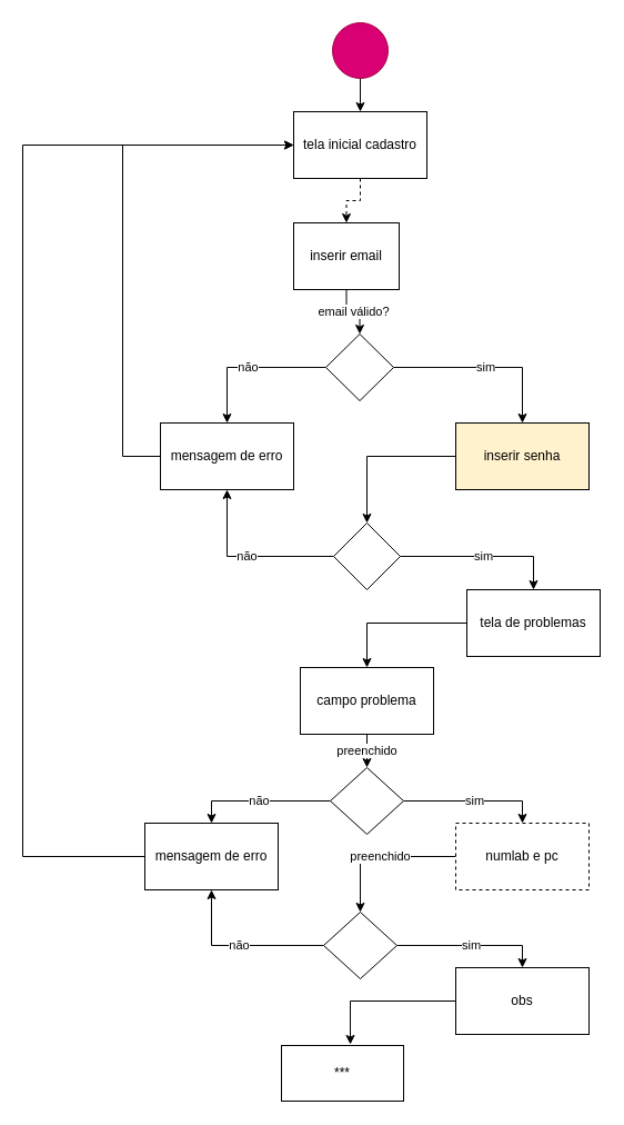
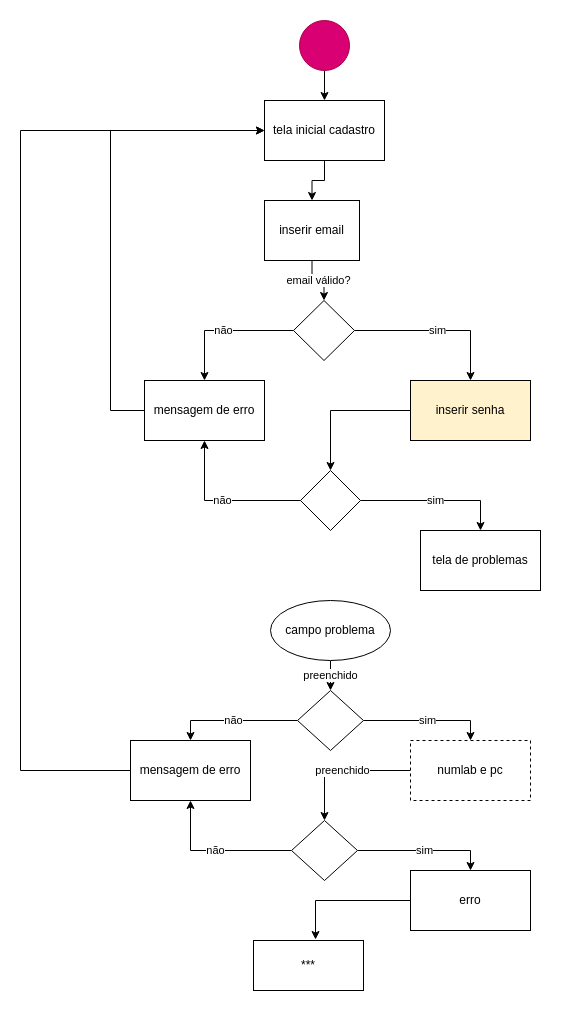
- <mxCell id="4" style="edgeStyle=orthogonalEdgeStyle;rounded=0;orthogonalLoop=1;jettySize=auto;html=1;dashed=1;" edge="1" parent="1" source="5" target="7"><mxGeometry relative="1" as="geometry" /></mxCell>
+ <mxCell id="4" style="edgeStyle=orthogonalEdgeStyle;rounded=0;orthogonalLoop=1;jettySize=auto;html=1;" edge="1" parent="1" source="5" target="7"><mxGeometry relative="1" as="geometry" /></mxCell>
- <mxCell id="18" style="edgeStyle=orthogonalEdgeStyle;rounded=0;orthogonalLoop=1;jettySize=auto;html=1;entryX=0.5;entryY=0;entryDx=0;entryDy=0;" edge="1" parent="1" source="19" target="21"><mxGeometry relative="1" as="geometry" /></mxCell>
- <mxCell id="21" value="campo problema" style="rounded=0;whiteSpace=wrap;html=1;" vertex="1" parent="1"><mxGeometry x="270" y="600" width="120" height="60" as="geometry" /></mxCell>
+ <mxCell id="21" value="campo problema" style="ellipse;whiteSpace=wrap;html=1;" vertex="1" parent="1"><mxGeometry x="270" y="600" width="120" height="60" as="geometry" /></mxCell>
- <mxCell id="33" value="obs" style="rounded=0;whiteSpace=wrap;html=1;" vertex="1" parent="1"><mxGeometry x="410" y="870" width="120" height="60" as="geometry" /></mxCell>
+ <mxCell id="33" value="erro" style="rounded=0;whiteSpace=wrap;html=1;" vertex="1" parent="1"><mxGeometry x="410" y="870" width="120" height="60" as="geometry" /></mxCell>
